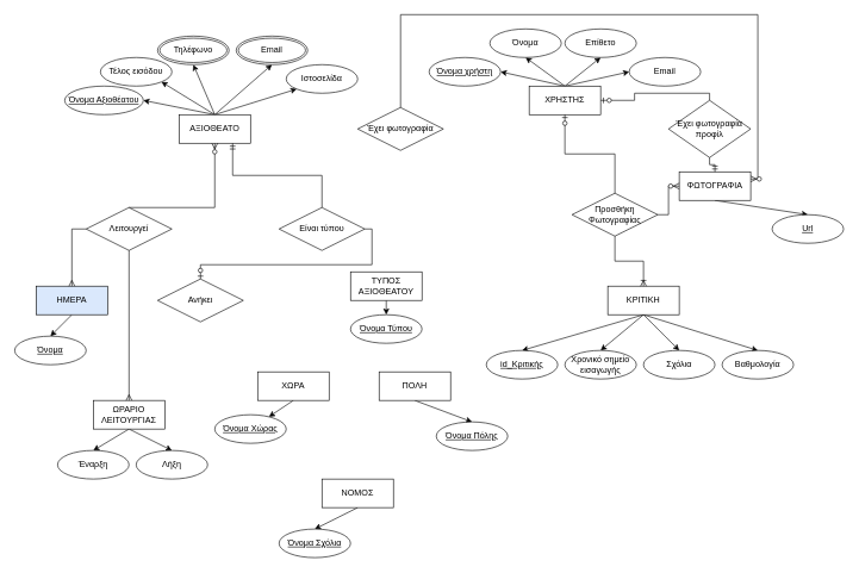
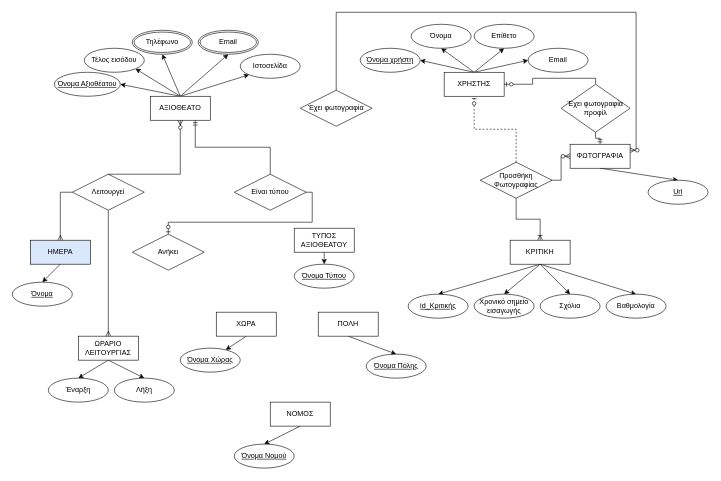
- <mxCell id="65" value="" style="edgeStyle=orthogonalEdgeStyle;fontSize=12;html=1;endArrow=ERzeroToOne;endFill=1;rounded=0;entryX=0.5;entryY=1;entryDx=0;entryDy=0;exitX=0.5;exitY=0;exitDx=0;exitDy=0;" edge="1" parent="1" source="57" target="24"><mxGeometry width="100" height="100" relative="1" as="geometry"><mxPoint x="680" y="300" as="sourcePoint" /><mxPoint x="780" y="200" as="targetPoint" /></mxGeometry></mxCell>
+ <mxCell id="65" value="" style="edgeStyle=orthogonalEdgeStyle;fontSize=12;html=1;endArrow=ERzeroToOne;endFill=1;rounded=0;entryX=0.5;entryY=1;entryDx=0;entryDy=0;exitX=0.5;exitY=0;exitDx=0;exitDy=0;dashed=1;" edge="1" parent="1" source="57" target="24"><mxGeometry width="100" height="100" relative="1" as="geometry"><mxPoint x="680" y="300" as="sourcePoint" /><mxPoint x="780" y="200" as="targetPoint" /></mxGeometry></mxCell>
- <mxCell id="40" value="Όνομα Σχόλια" style="ellipse;whiteSpace=wrap;html=1;align=center;fontStyle=4;" vertex="1" parent="1"><mxGeometry x="390" y="740" width="100" height="40" as="geometry" /></mxCell>
+ <mxCell id="40" value="Όνομα Νομού" style="ellipse;whiteSpace=wrap;html=1;align=center;fontStyle=4;" vertex="1" parent="1"><mxGeometry x="390" y="740" width="100" height="40" as="geometry" /></mxCell>
